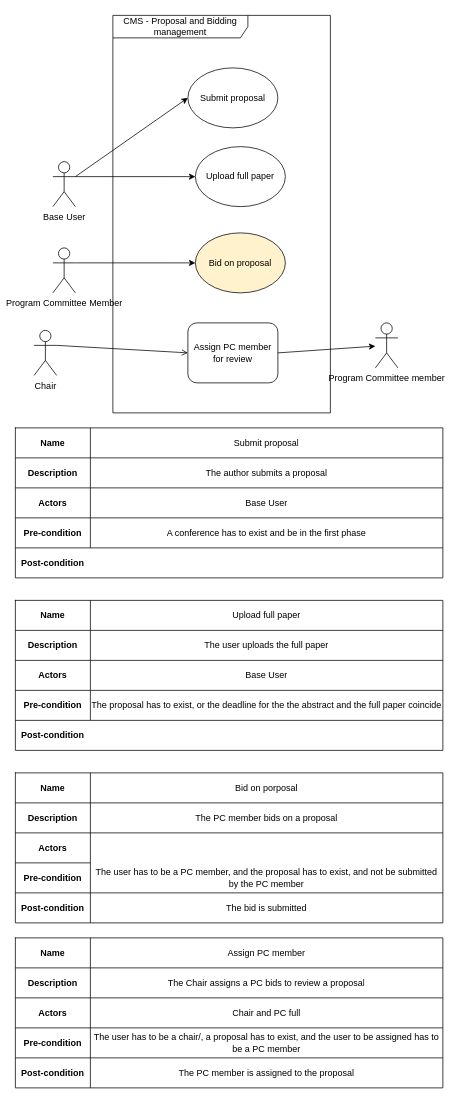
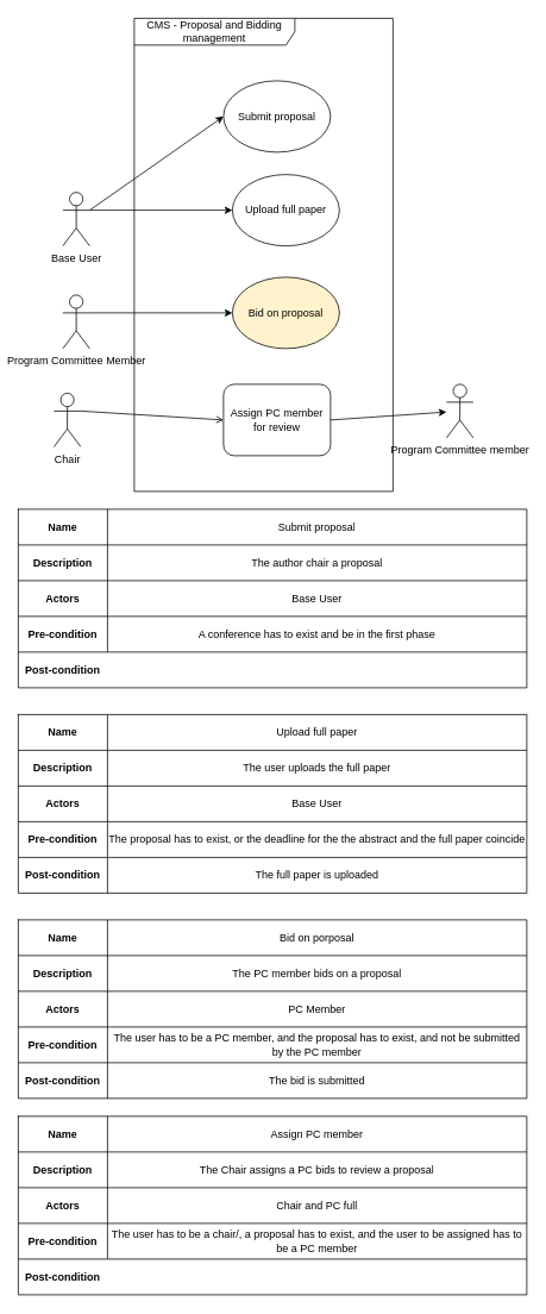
- <mxCell id="7" value="Chair " style="shape=umlActor;verticalLabelPosition=bottom;verticalAlign=top;html=1;outlineConnect=0;" vertex="1" parent="1"><mxGeometry x="45" y="440" width="30" height="60" as="geometry" /></mxCell>
+ <mxCell id="7" value="Chair " style="shape=umlActor;verticalLabelPosition=bottom;verticalAlign=top;html=1;outlineConnect=0;" vertex="1" parent="1"><mxGeometry x="60" y="440" width="30" height="60" as="geometry" /></mxCell>
- <mxCell id="16" value="The author submits a proposal" style="shape=partialRectangle;html=1;whiteSpace=wrap;connectable=0;overflow=hidden;fillColor=none;top=0;left=0;bottom=0;right=0;" vertex="1" parent="14"><mxGeometry x="100" width="470" height="40" as="geometry" /></mxCell>
+ <mxCell id="16" value="The author chair a proposal" style="shape=partialRectangle;html=1;whiteSpace=wrap;connectable=0;overflow=hidden;fillColor=none;top=0;left=0;bottom=0;right=0;" vertex="1" parent="14"><mxGeometry x="100" width="470" height="40" as="geometry" /></mxCell>
+ <mxCell id="46" value="The full paper is uploaded" style="shape=partialRectangle;html=1;whiteSpace=wrap;connectable=0;overflow=hidden;fillColor=none;top=0;left=0;bottom=0;right=0;" vertex="1" parent="44"><mxGeometry x="100" width="470" height="40" as="geometry" /></mxCell>
+ <mxCell id="56" value="PC Member" style="shape=partialRectangle;html=1;whiteSpace=wrap;connectable=0;overflow=hidden;fillColor=none;top=0;left=0;bottom=0;right=0;" vertex="1" parent="54"><mxGeometry x="100" width="470" height="40" as="geometry" /></mxCell>
- <mxCell id="78" value="The PC member is assigned to the proposal" style="shape=partialRectangle;html=1;whiteSpace=wrap;connectable=0;overflow=hidden;fillColor=none;top=0;left=0;bottom=0;right=0;" vertex="1" parent="76"><mxGeometry x="100" width="470" height="40" as="geometry" /></mxCell>
